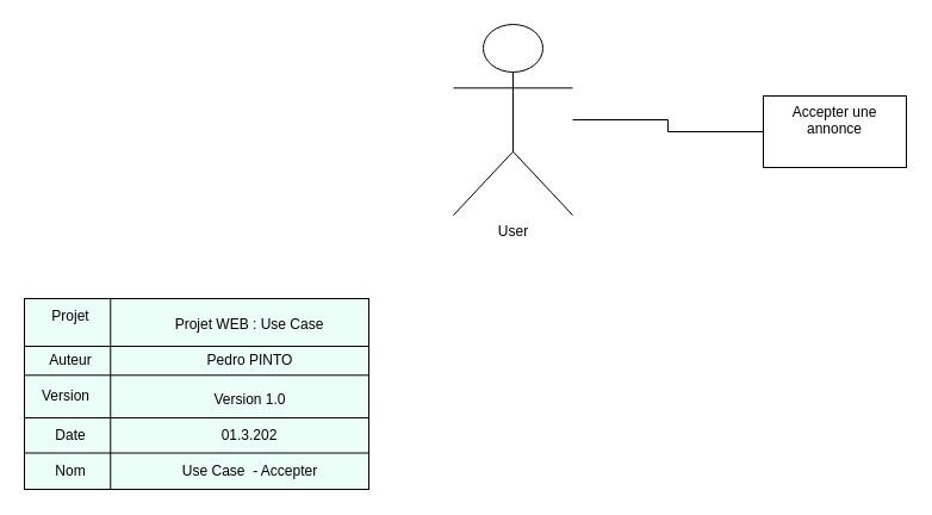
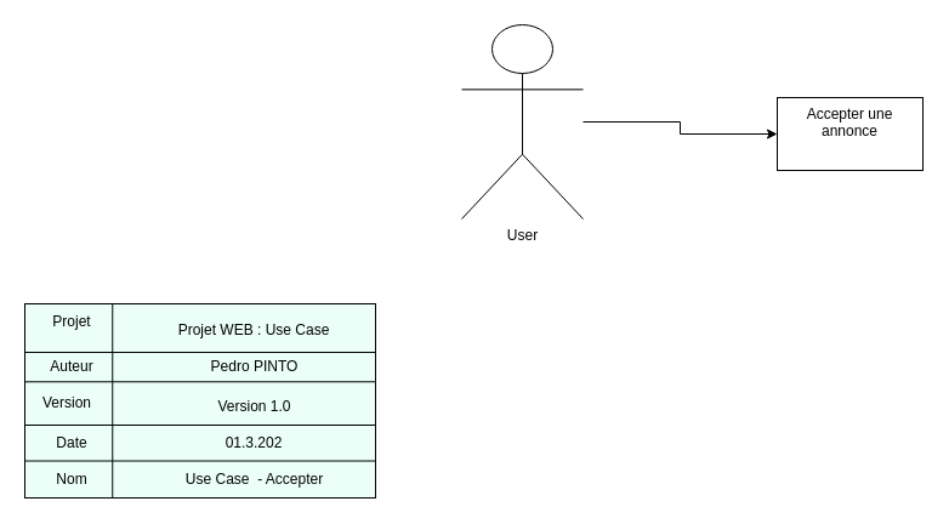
- <mxCell id="2" value="" style="edgeStyle=orthogonalEdgeStyle;rounded=0;orthogonalLoop=1;jettySize=auto;html=1;endArrow=none;" parent="1" source="3" target="4" edge="1"><mxGeometry relative="1" as="geometry" /></mxCell>
+ <mxCell id="2" value="" style="edgeStyle=orthogonalEdgeStyle;rounded=0;orthogonalLoop=1;jettySize=auto;html=1;" parent="1" source="3" target="4" edge="1"><mxGeometry relative="1" as="geometry" /></mxCell>
